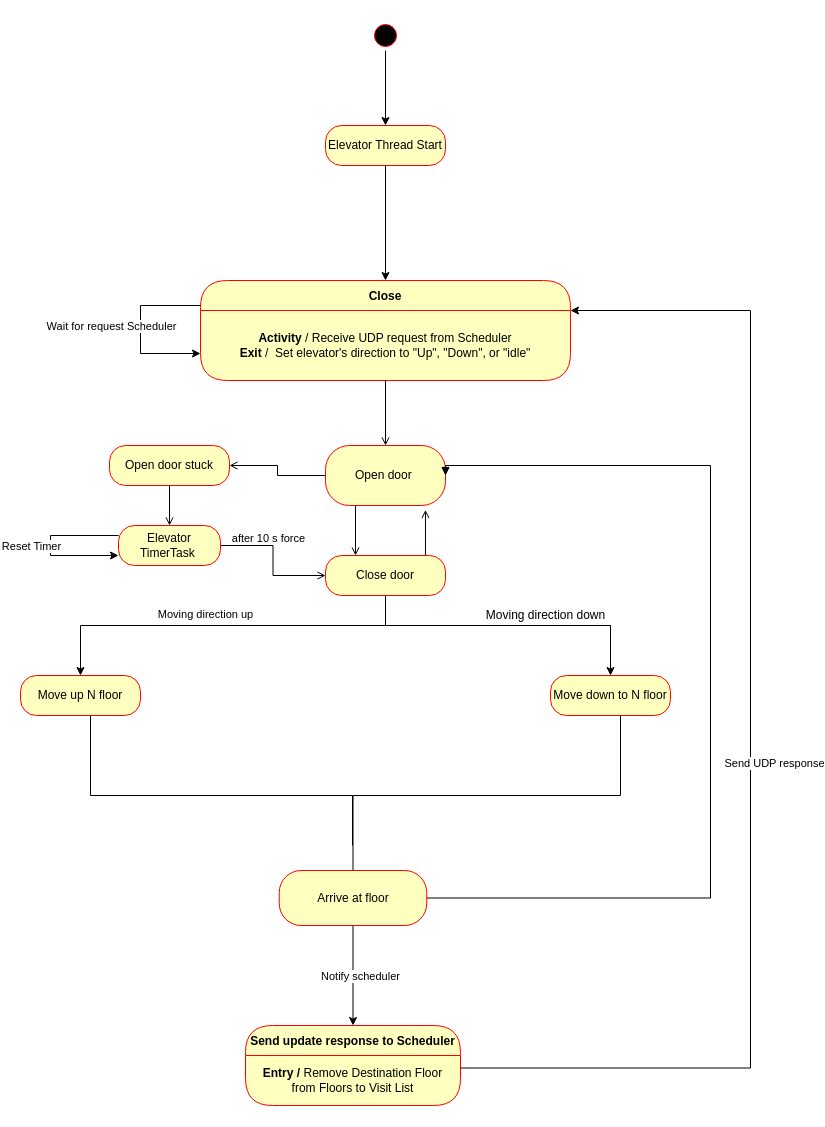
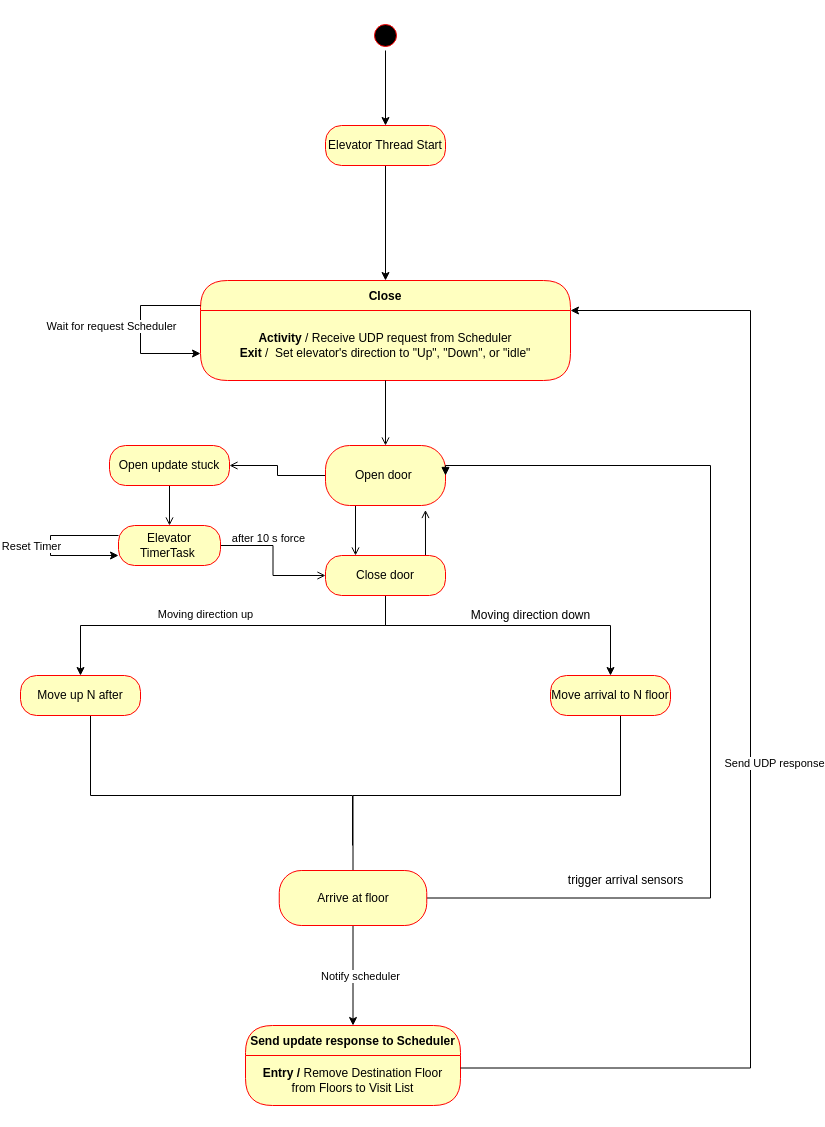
- <mxCell id="34" value="Open door stuck" style="rounded=1;whiteSpace=wrap;html=1;arcSize=40;fontColor=#000000;fillColor=#ffffc0;strokeColor=#ff0000;" vertex="1" parent="1"><mxGeometry x="109" y="445" width="120" height="40" as="geometry" /></mxCell>
+ <mxCell id="34" value="Open update stuck" style="rounded=1;whiteSpace=wrap;html=1;arcSize=40;fontColor=#000000;fillColor=#ffffc0;strokeColor=#ff0000;" vertex="1" parent="1"><mxGeometry x="109" y="445" width="120" height="40" as="geometry" /></mxCell>
- <mxCell id="16" value="Moving direction down" style="text;html=1;align=center;verticalAlign=middle;resizable=0;points=[];autosize=1;strokeColor=none;fillColor=none;" parent="1" vertex="1"><mxGeometry x="480" y="605" width="130" height="20" as="geometry" /></mxCell>
+ <mxCell id="16" value="Moving direction down" style="text;html=1;align=center;verticalAlign=middle;resizable=0;points=[];autosize=1;strokeColor=none;fillColor=none;" parent="1" vertex="1"><mxGeometry x="465" y="605" width="130" height="20" as="geometry" /></mxCell>
- <mxCell id="9" value="Move up N floor" style="rounded=1;whiteSpace=wrap;html=1;arcSize=40;fontColor=#000000;fillColor=#ffffc0;strokeColor=#ff0000;" parent="1" vertex="1"><mxGeometry x="20" y="675" width="120" height="40" as="geometry" /></mxCell>
+ <mxCell id="9" value="Move up N after" style="rounded=1;whiteSpace=wrap;html=1;arcSize=40;fontColor=#000000;fillColor=#ffffc0;strokeColor=#ff0000;" parent="1" vertex="1"><mxGeometry x="20" y="675" width="120" height="40" as="geometry" /></mxCell>
- <mxCell id="14" value="Move down to N floor" style="rounded=1;whiteSpace=wrap;html=1;arcSize=40;fontColor=#000000;fillColor=#ffffc0;strokeColor=#ff0000;" parent="1" vertex="1"><mxGeometry x="550" y="675" width="120" height="40" as="geometry" /></mxCell>
+ <mxCell id="14" value="Move arrival to N floor" style="rounded=1;whiteSpace=wrap;html=1;arcSize=40;fontColor=#000000;fillColor=#ffffc0;strokeColor=#ff0000;" parent="1" vertex="1"><mxGeometry x="550" y="675" width="120" height="40" as="geometry" /></mxCell>
+ <mxCell id="30" value="trigger arrival sensors" style="text;html=1;align=center;verticalAlign=middle;resizable=0;points=[];autosize=1;strokeColor=none;fillColor=none;" parent="1" vertex="1"><mxGeometry x="560" y="870" width="130" height="20" as="geometry" /></mxCell>
